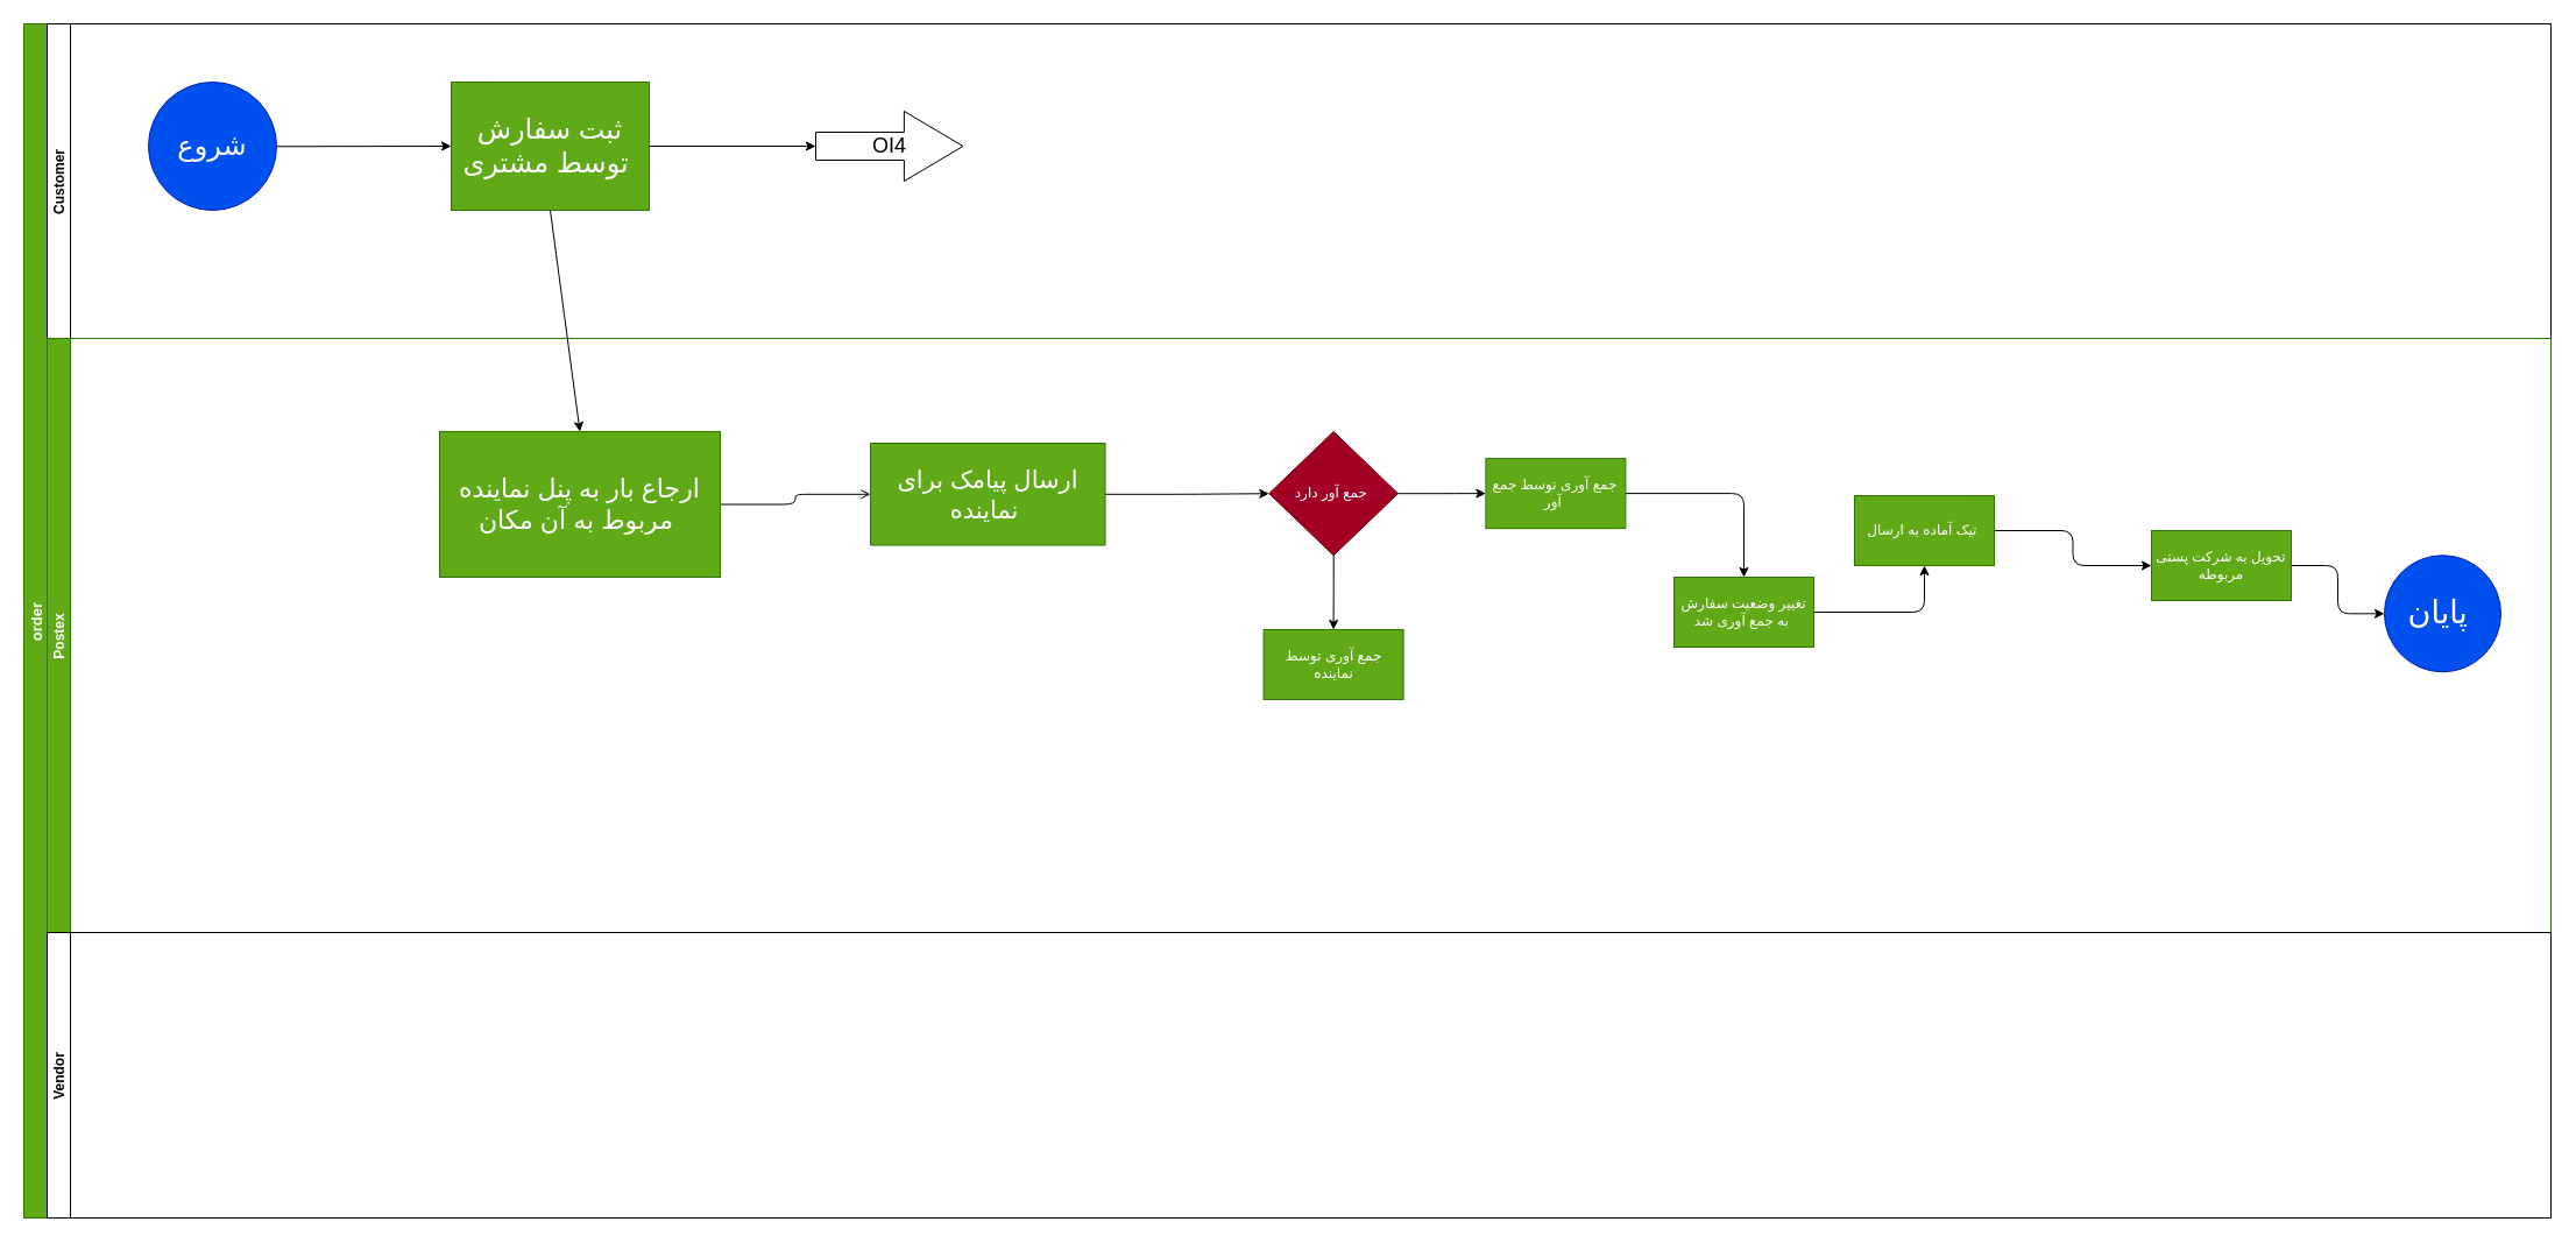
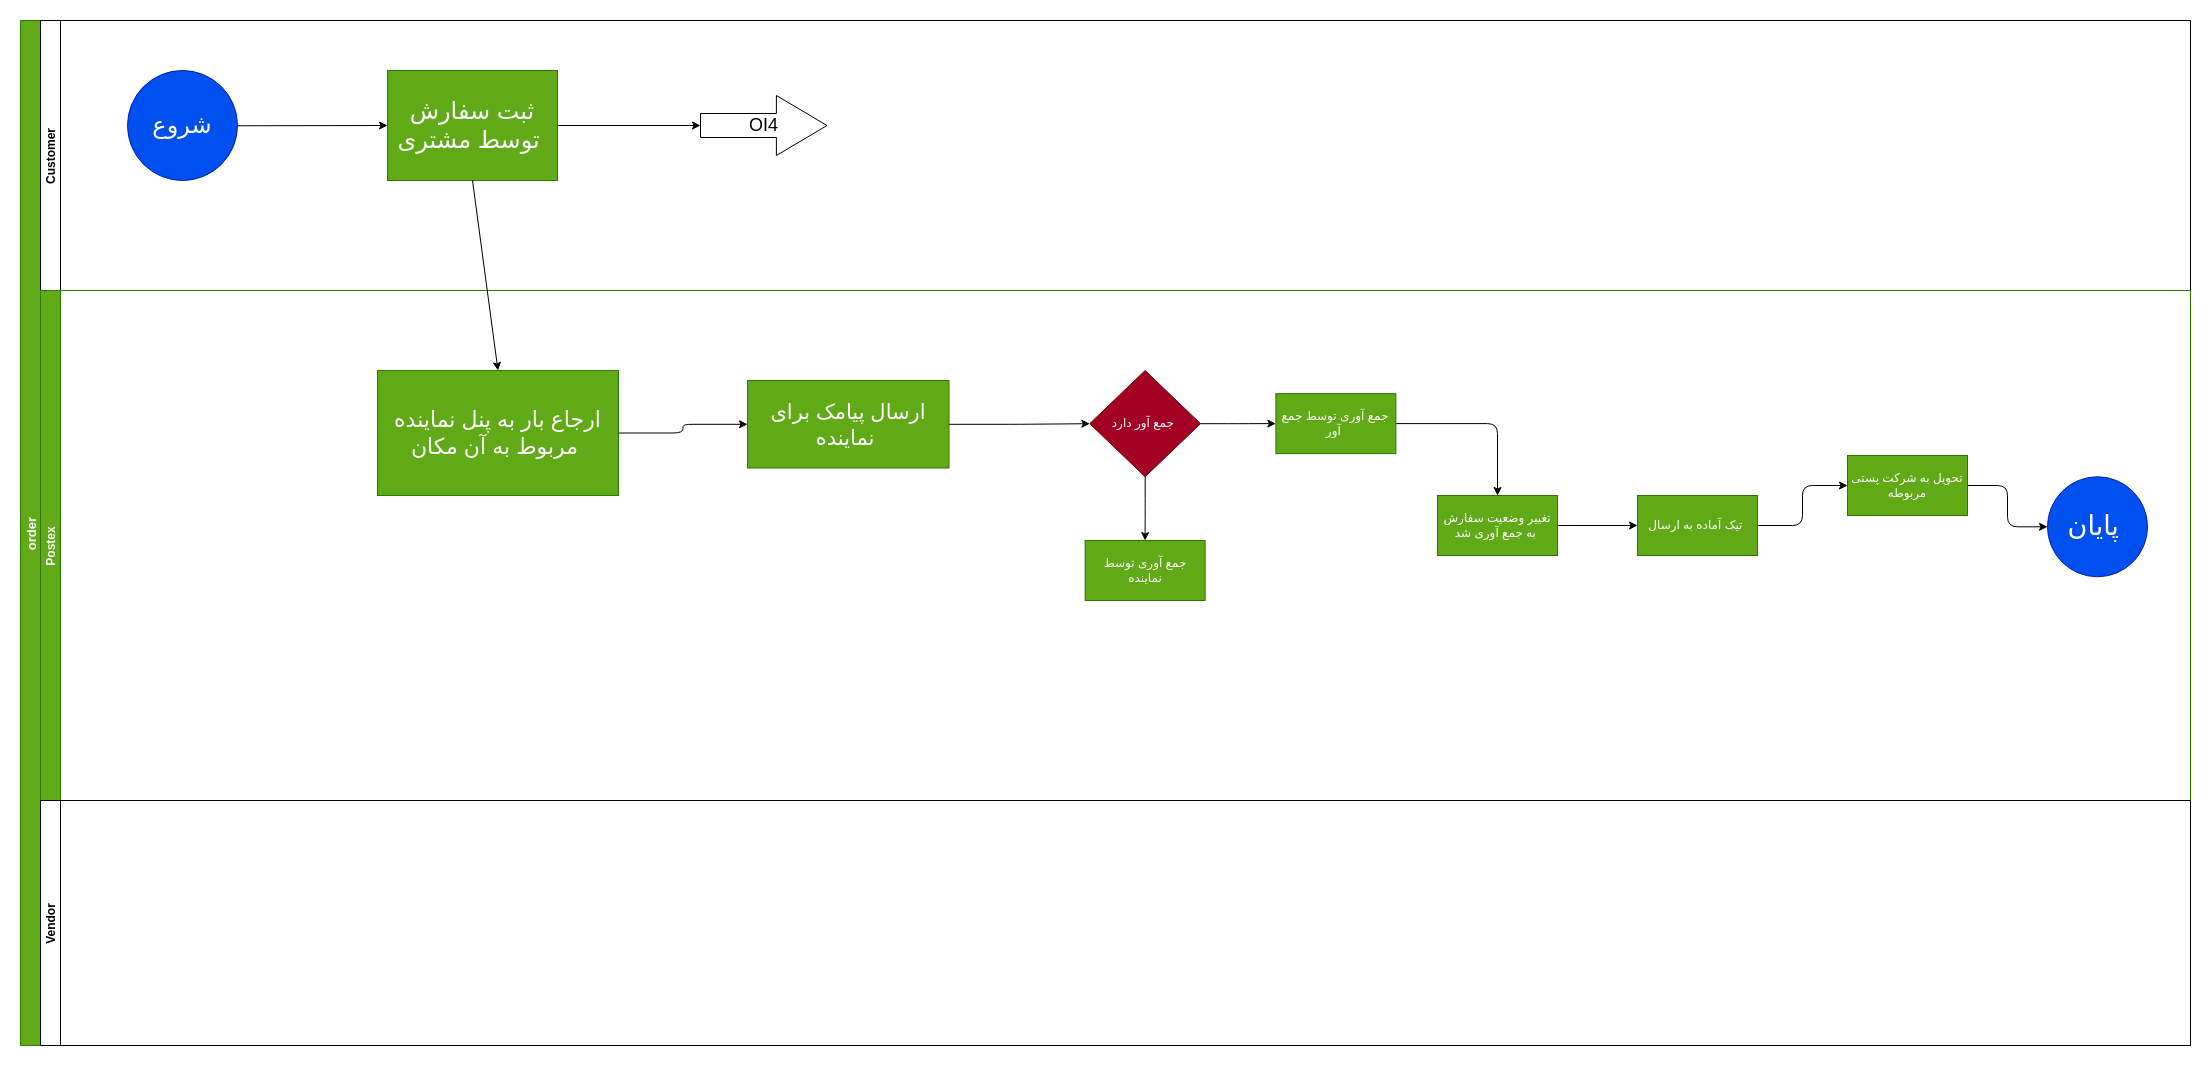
- <mxCell id="11" value="" style="edgeStyle=orthogonalEdgeStyle;html=1;endArrow=open;" parent="9" source="12" target="14" edge="1"><mxGeometry relative="1" as="geometry" /></mxCell>
+ <mxCell id="11" value="" style="edgeStyle=orthogonalEdgeStyle;html=1;" parent="9" source="12" target="14" edge="1"><mxGeometry relative="1" as="geometry" /></mxCell>
- <mxCell id="24" value="تیک آماده به ارسال&amp;nbsp;" style="whiteSpace=wrap;html=1;fontColor=#ffffff;strokeColor=#2D7600;fillColor=#60a917;" parent="9" vertex="1"><mxGeometry x="1552.005" y="135.005" width="120" height="60" as="geometry" /></mxCell>
+ <mxCell id="24" value="تیک آماده به ارسال&amp;nbsp;" style="whiteSpace=wrap;html=1;fontColor=#ffffff;strokeColor=#2D7600;fillColor=#60a917;" parent="9" vertex="1"><mxGeometry x="1597.005" y="205.005" width="120" height="60" as="geometry" /></mxCell>
